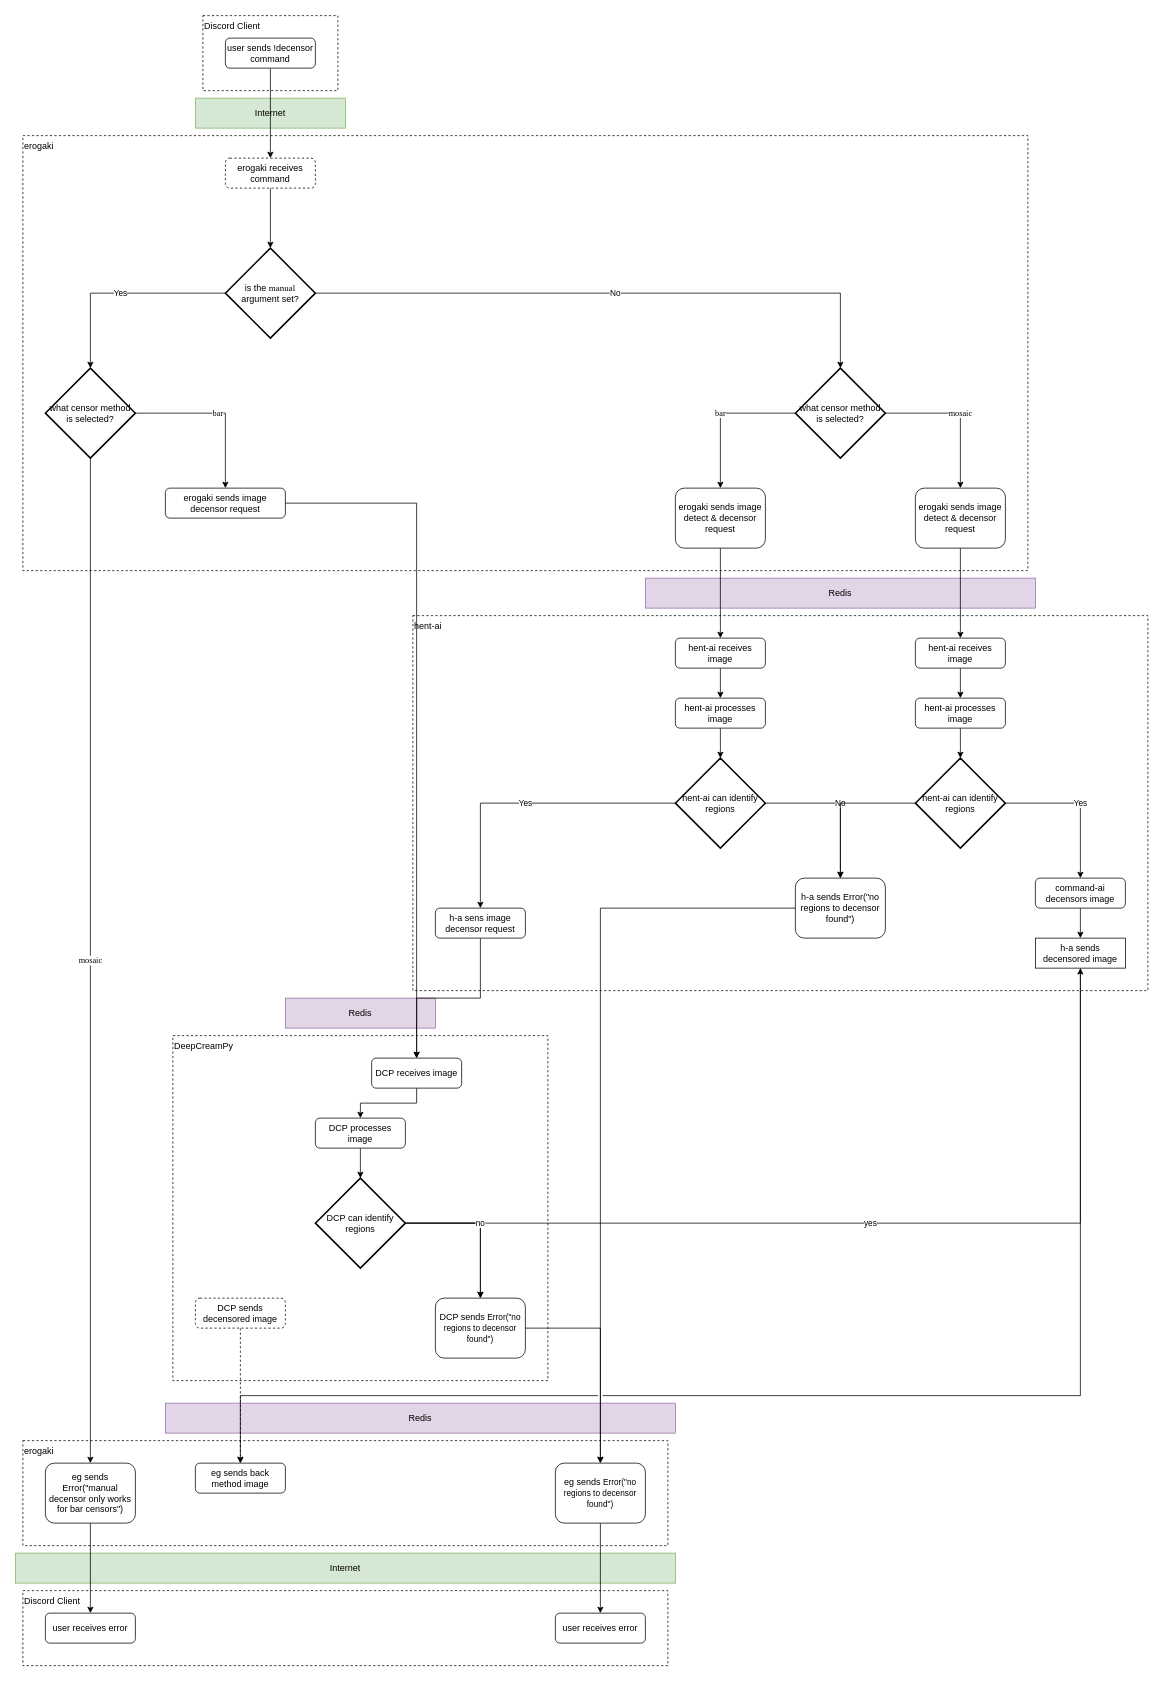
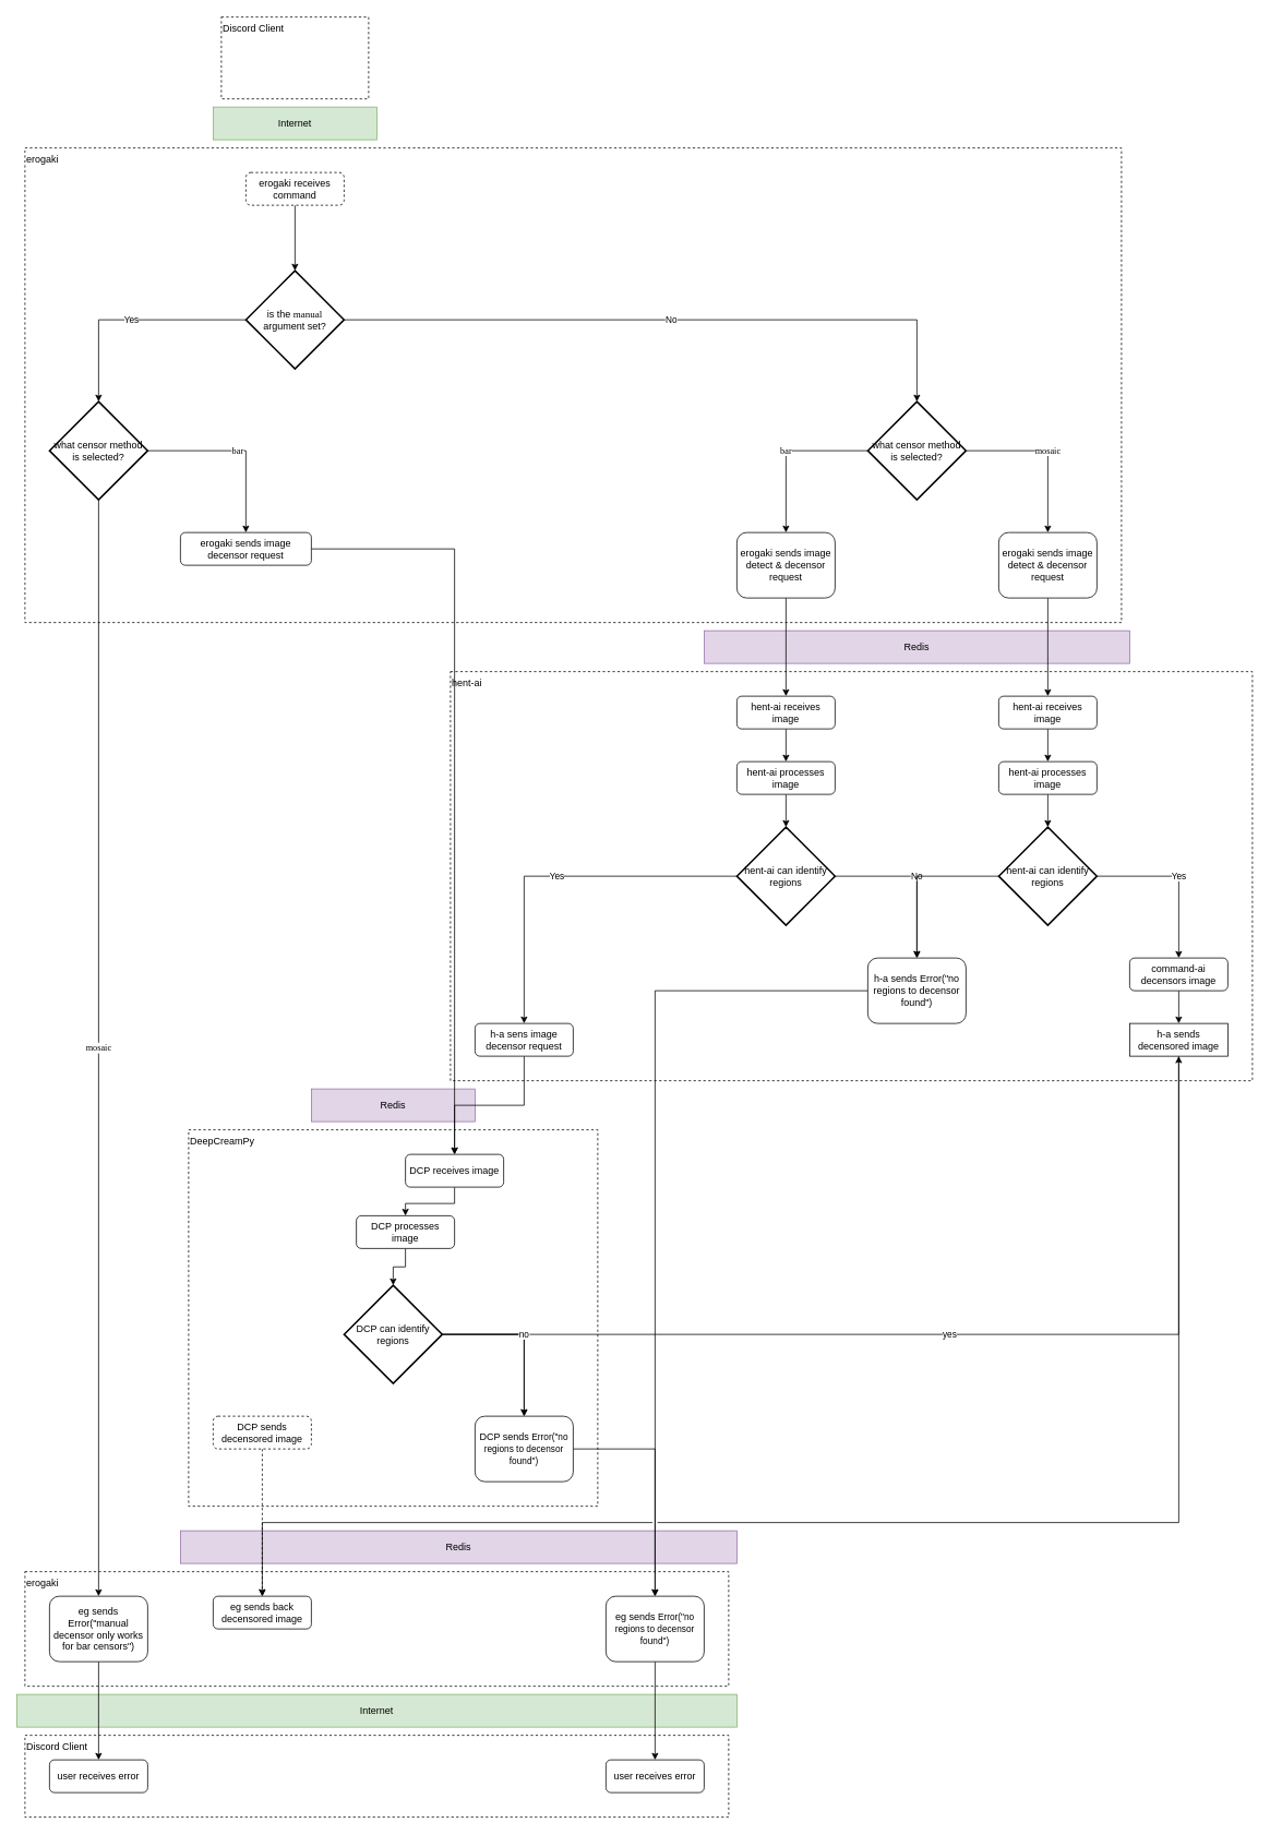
- <mxCell id="27" value="user sends !decensor command" style="rounded=1;whiteSpace=wrap;html=1;" vertex="1" parent="1"><mxGeometry x="300" y="50" width="120" height="40" as="geometry" /></mxCell>
- <mxCell id="26" style="edgeStyle=orthogonalEdgeStyle;rounded=0;orthogonalLoop=1;jettySize=auto;html=1;entryX=0.5;entryY=0;entryDx=0;entryDy=0;" edge="1" parent="1" source="27" target="14"><mxGeometry relative="1" as="geometry" /></mxCell>
- <mxCell id="54" value="h-a sens image decensor request" style="rounded=1;whiteSpace=wrap;html=1;" vertex="1" parent="1"><mxGeometry x="580" y="1210" width="120" height="40" as="geometry" /></mxCell>
+ <mxCell id="54" value="h-a sens image decensor request" style="rounded=1;whiteSpace=wrap;html=1;" vertex="1" parent="1"><mxGeometry x="580" y="1250" width="120" height="40" as="geometry" /></mxCell>
- <mxCell id="31" value="DCP processes image" style="rounded=1;whiteSpace=wrap;html=1;" vertex="1" parent="1"><mxGeometry x="420" y="1490" width="120" height="40" as="geometry" /></mxCell>
+ <mxCell id="31" value="DCP processes image" style="rounded=1;whiteSpace=wrap;html=1;" vertex="1" parent="1"><mxGeometry x="435" y="1485" width="120" height="40" as="geometry" /></mxCell>
- <mxCell id="39" value="eg sends back method image" style="rounded=1;whiteSpace=wrap;html=1;" vertex="1" parent="1"><mxGeometry x="260" y="1950" width="120" height="40" as="geometry" /></mxCell>
+ <mxCell id="39" value="eg sends back decensored image" style="rounded=1;whiteSpace=wrap;html=1;" vertex="1" parent="1"><mxGeometry x="260" y="1950" width="120" height="40" as="geometry" /></mxCell>
